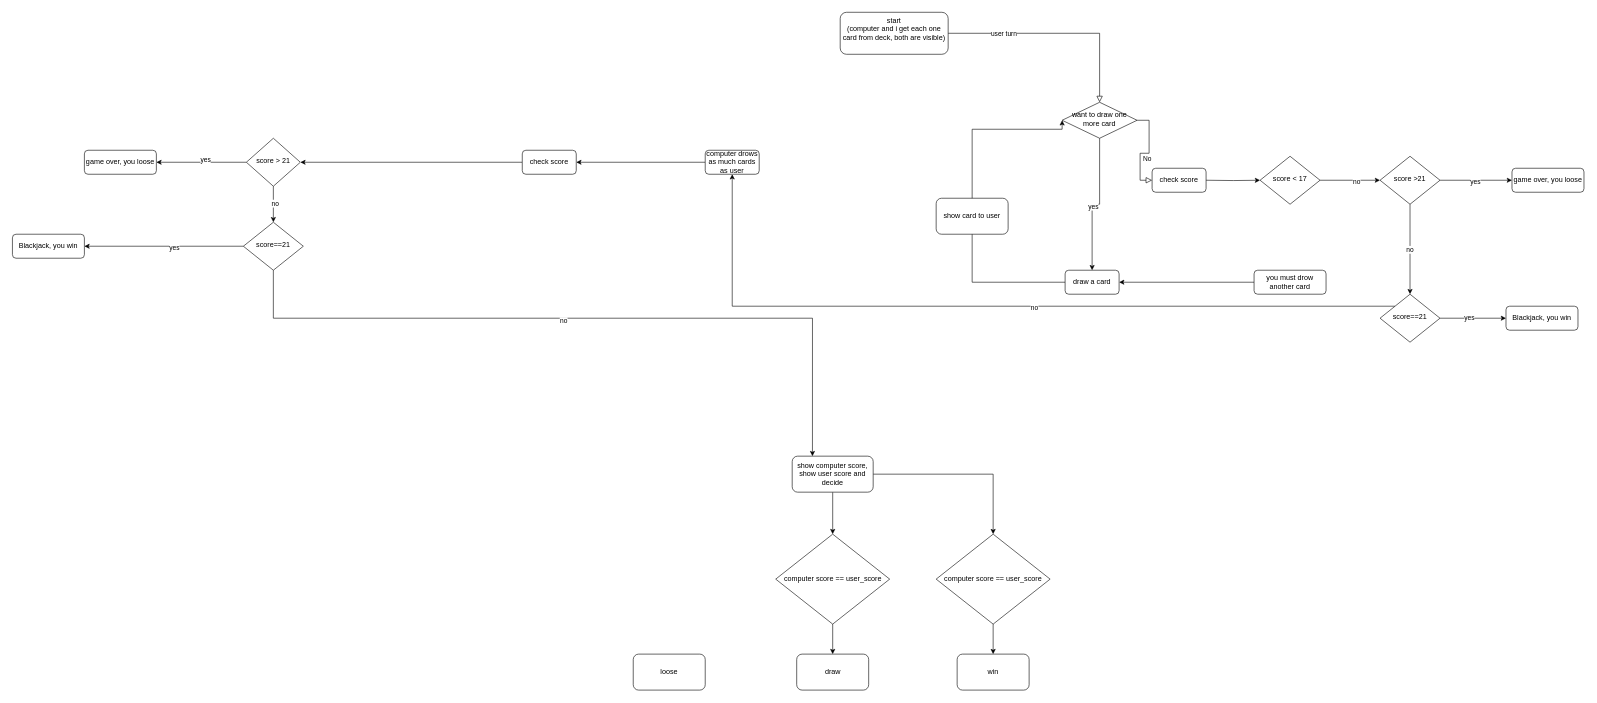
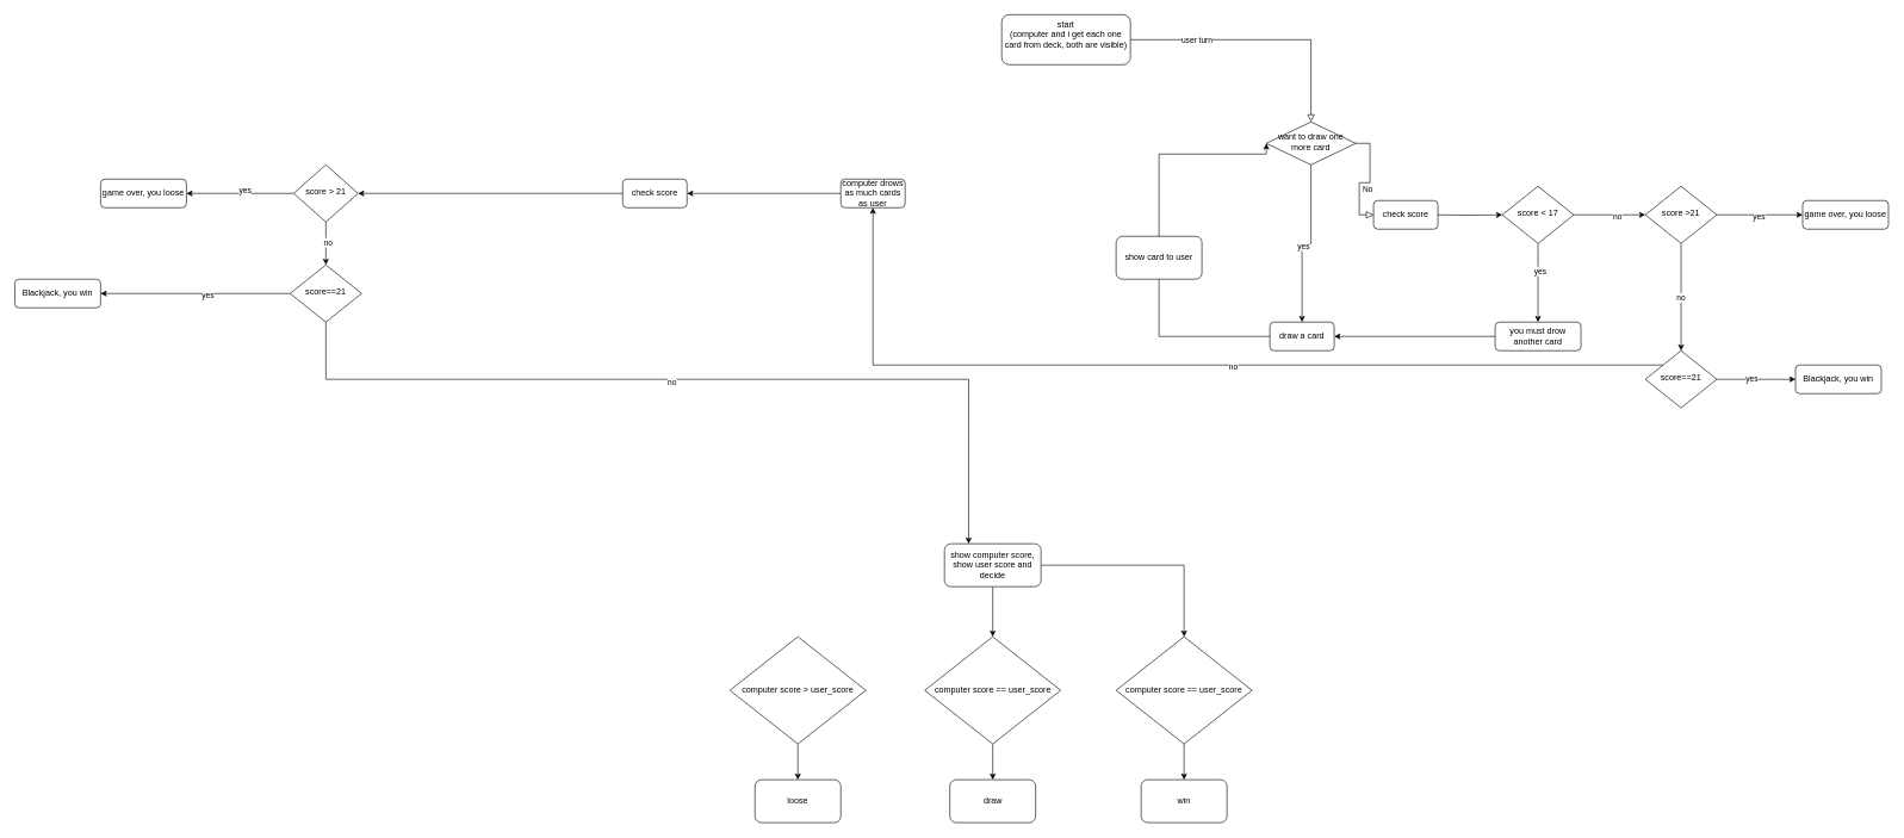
+ <mxCell id="13" value="" style="edgeStyle=orthogonalEdgeStyle;rounded=0;orthogonalLoop=1;jettySize=auto;html=1;" edge="1" parent="1" source="15" target="10"><mxGeometry relative="1" as="geometry" /></mxCell>
+ <mxCell id="14" value="yes" style="edgeLabel;html=1;align=center;verticalAlign=middle;resizable=0;points=[];" vertex="1" connectable="0" parent="13"><mxGeometry x="-0.308" y="2" relative="1" as="geometry"><mxPoint as="offset" /></mxGeometry></mxCell>
+ <mxCell id="54" value="computer score &amp;gt; user_score" style="rhombus;whiteSpace=wrap;html=1;" vertex="1" parent="1"><mxGeometry x="1020" y="890" width="190" height="150" as="geometry" /></mxCell>
+ <mxCell id="53" value="" style="edgeStyle=orthogonalEdgeStyle;rounded=0;orthogonalLoop=1;jettySize=auto;html=1;" edge="1" parent="1" source="54" target="58"><mxGeometry relative="1" as="geometry" /></mxCell>
